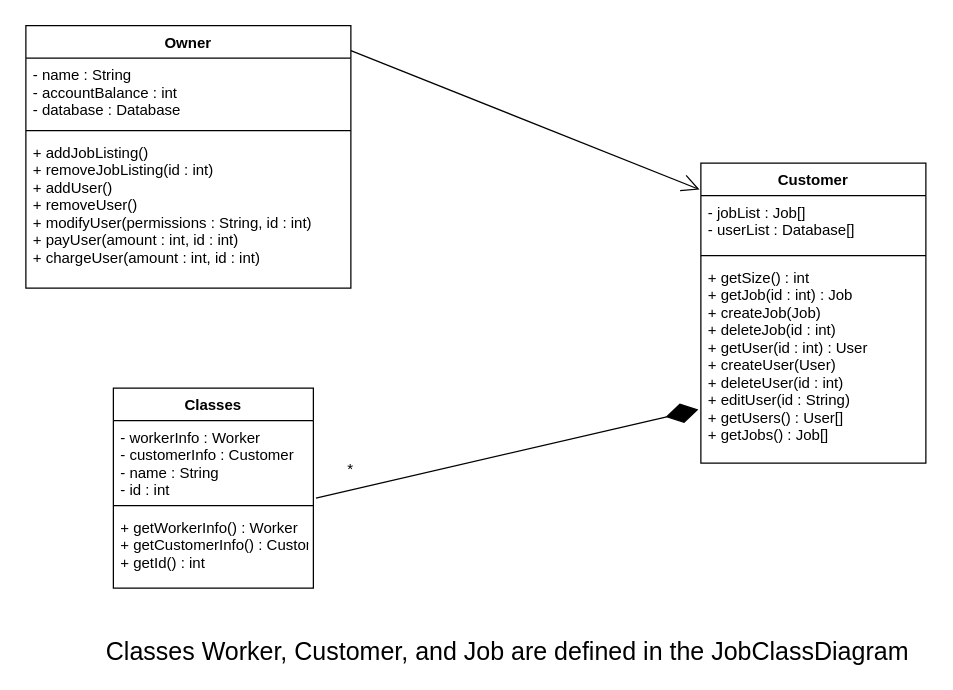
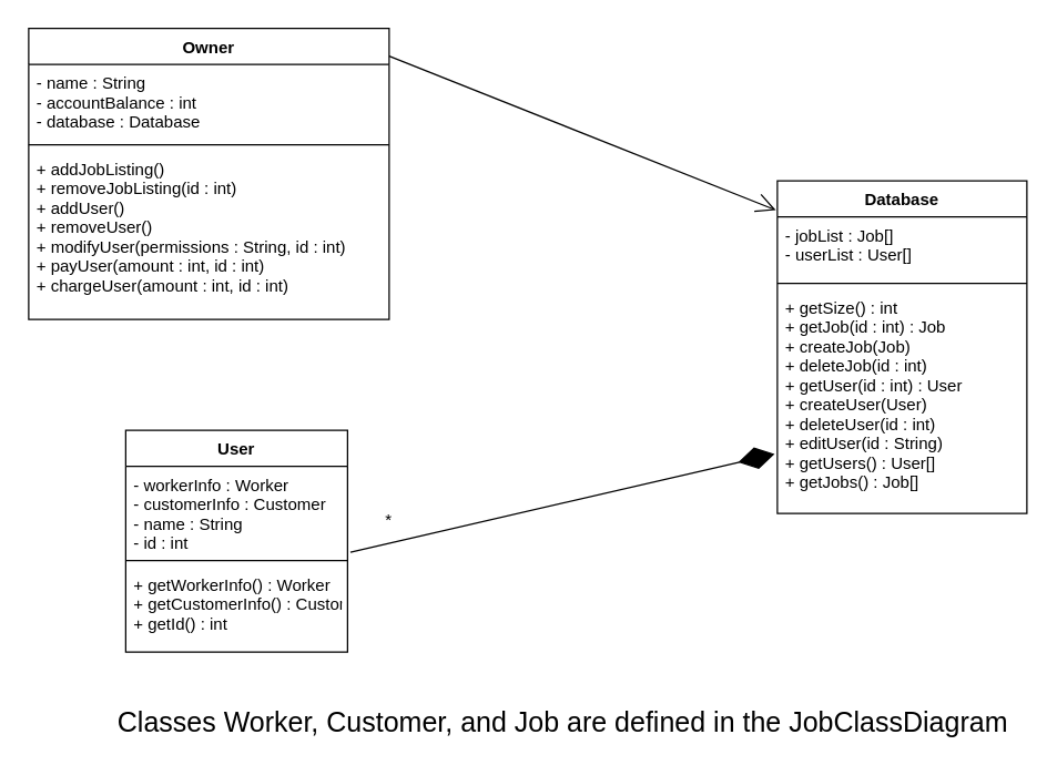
- <mxCell id="6" value="Customer" style="swimlane;fontStyle=1;align=center;verticalAlign=top;childLayout=stackLayout;horizontal=1;startSize=26;horizontalStack=0;resizeParent=1;resizeParentMax=0;resizeLast=0;collapsible=1;marginBottom=0;" vertex="1" parent="1"><mxGeometry x="560" y="130" width="180" height="240" as="geometry" /></mxCell>
+ <mxCell id="6" value="Database" style="swimlane;fontStyle=1;align=center;verticalAlign=top;childLayout=stackLayout;horizontal=1;startSize=26;horizontalStack=0;resizeParent=1;resizeParentMax=0;resizeLast=0;collapsible=1;marginBottom=0;" vertex="1" parent="1"><mxGeometry x="560" y="130" width="180" height="240" as="geometry" /></mxCell>
- <mxCell id="7" value="- jobList : Job[]&#10;- userList : Database[]" style="text;strokeColor=none;fillColor=none;align=left;verticalAlign=top;spacingLeft=4;spacingRight=4;overflow=hidden;rotatable=0;points=[[0,0.5],[1,0.5]];portConstraint=eastwest;" vertex="1" parent="6"><mxGeometry y="26" width="180" height="44" as="geometry" /></mxCell>
+ <mxCell id="7" value="- jobList : Job[]&#10;- userList : User[]" style="text;strokeColor=none;fillColor=none;align=left;verticalAlign=top;spacingLeft=4;spacingRight=4;overflow=hidden;rotatable=0;points=[[0,0.5],[1,0.5]];portConstraint=eastwest;" vertex="1" parent="6"><mxGeometry y="26" width="180" height="44" as="geometry" /></mxCell>
- <mxCell id="11" value="Classes" style="swimlane;fontStyle=1;align=center;verticalAlign=top;childLayout=stackLayout;horizontal=1;startSize=26;horizontalStack=0;resizeParent=1;resizeParentMax=0;resizeLast=0;collapsible=1;marginBottom=0;" vertex="1" parent="1"><mxGeometry x="90" y="310" width="160" height="160" as="geometry" /></mxCell>
+ <mxCell id="11" value="User" style="swimlane;fontStyle=1;align=center;verticalAlign=top;childLayout=stackLayout;horizontal=1;startSize=26;horizontalStack=0;resizeParent=1;resizeParentMax=0;resizeLast=0;collapsible=1;marginBottom=0;" vertex="1" parent="1"><mxGeometry x="90" y="310" width="160" height="160" as="geometry" /></mxCell>
